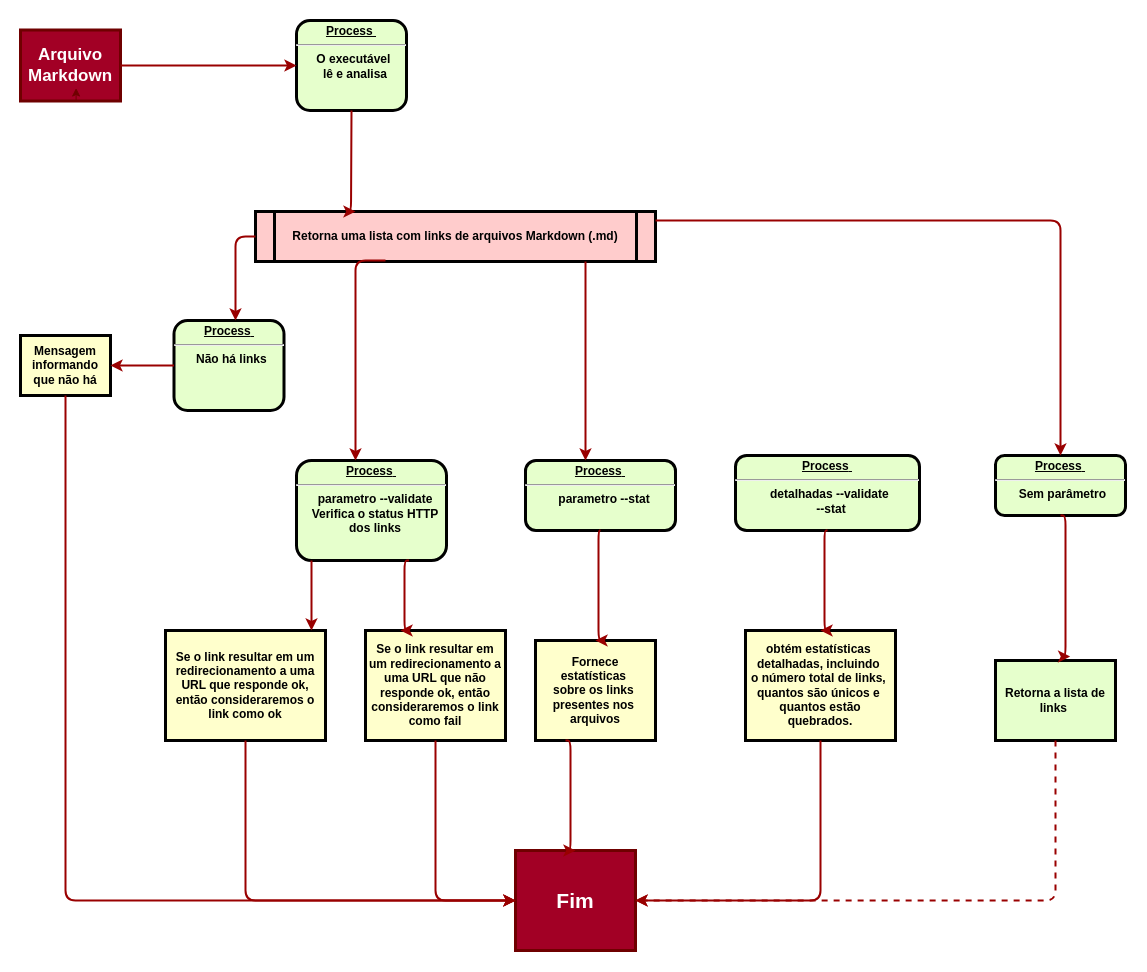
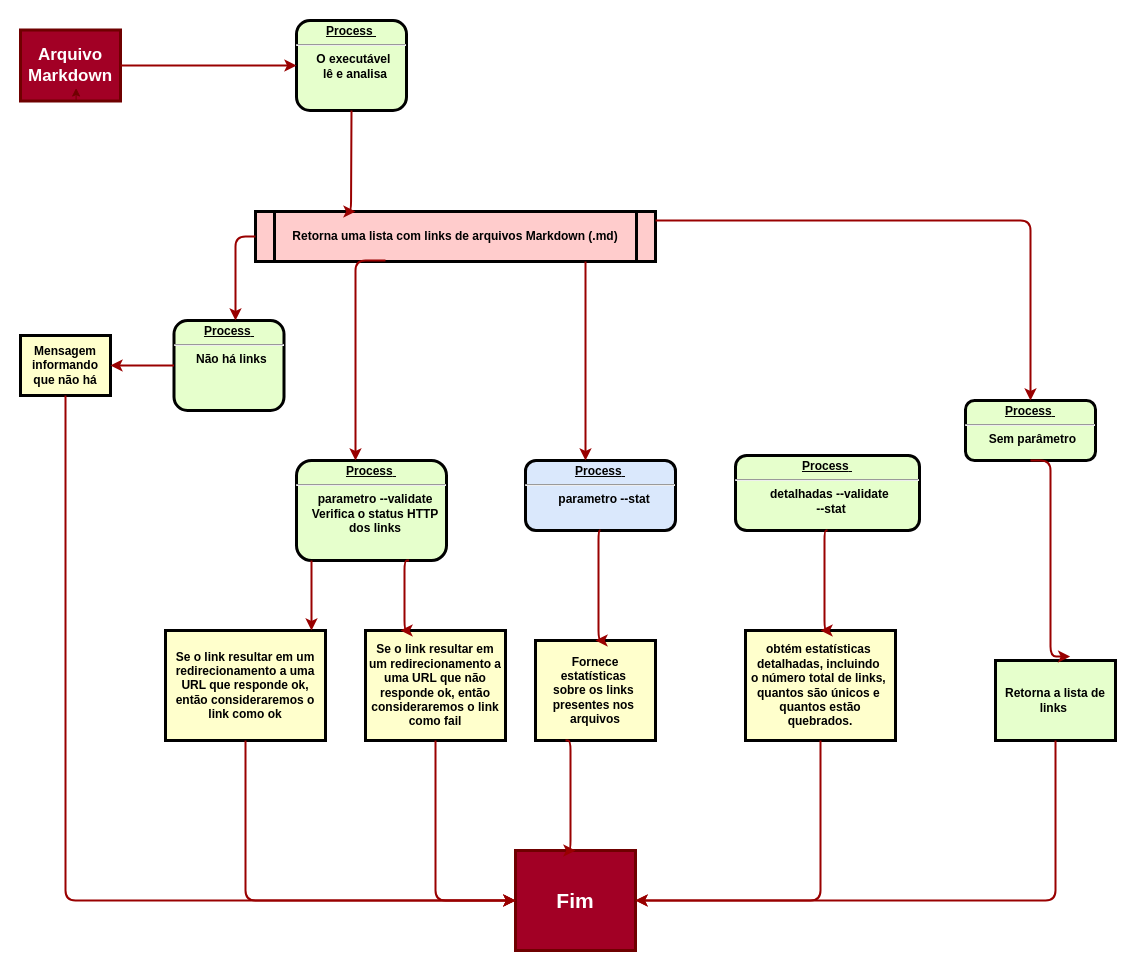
- <mxCell id="5" value="&lt;p style=&quot;margin: 0px; margin-top: 4px; text-align: center; text-decoration: underline;&quot;&gt;&lt;strong&gt;&lt;strong&gt;Process&lt;/strong&gt;&amp;nbsp;&lt;br&gt;&lt;/strong&gt;&lt;/p&gt;&lt;hr&gt;&lt;p style=&quot;margin: 0px; margin-left: 8px;&quot;&gt;Sem parâmetro&amp;nbsp;&lt;br&gt;&lt;/p&gt;" style="verticalAlign=middle;align=center;overflow=fill;fontSize=12;fontFamily=Helvetica;html=1;rounded=1;fontStyle=1;strokeWidth=3;fillColor=#E6FFCC" parent="1" vertex="1"><mxGeometry x="995" y="455" width="130" height="60" as="geometry" /></mxCell>
+ <mxCell id="5" value="&lt;p style=&quot;margin: 0px; margin-top: 4px; text-align: center; text-decoration: underline;&quot;&gt;&lt;strong&gt;&lt;strong&gt;Process&lt;/strong&gt;&amp;nbsp;&lt;br&gt;&lt;/strong&gt;&lt;/p&gt;&lt;hr&gt;&lt;p style=&quot;margin: 0px; margin-left: 8px;&quot;&gt;Sem parâmetro&amp;nbsp;&lt;br&gt;&lt;/p&gt;" style="verticalAlign=middle;align=center;overflow=fill;fontSize=12;fontFamily=Helvetica;html=1;rounded=1;fontStyle=1;strokeWidth=3;fillColor=#E6FFCC" parent="1" vertex="1"><mxGeometry x="965" y="400" width="130" height="60" as="geometry" /></mxCell>
- <mxCell id="6" value="&lt;p style=&quot;margin: 0px; margin-top: 4px; text-align: center; text-decoration: underline;&quot;&gt;&lt;strong&gt;&lt;strong&gt;Process&lt;/strong&gt;&amp;nbsp;&lt;br&gt;&lt;/strong&gt;&lt;/p&gt;&lt;hr&gt;&lt;p style=&quot;margin: 0px; margin-left: 8px;&quot;&gt;parametro --stat&lt;br&gt;&lt;/p&gt;&lt;p style=&quot;margin: 0px; margin-left: 8px;&quot;&gt;&lt;br&gt;&lt;/p&gt;" style="verticalAlign=middle;align=center;overflow=fill;fontSize=12;fontFamily=Helvetica;html=1;rounded=1;fontStyle=1;strokeWidth=3;fillColor=#E6FFCC" parent="1" vertex="1"><mxGeometry x="525" y="460" width="150" height="70" as="geometry" /></mxCell>
+ <mxCell id="6" value="&lt;p style=&quot;margin: 0px; margin-top: 4px; text-align: center; text-decoration: underline;&quot;&gt;&lt;strong&gt;&lt;strong&gt;Process&lt;/strong&gt;&amp;nbsp;&lt;br&gt;&lt;/strong&gt;&lt;/p&gt;&lt;hr&gt;&lt;p style=&quot;margin: 0px; margin-left: 8px;&quot;&gt;parametro --stat&lt;br&gt;&lt;/p&gt;&lt;p style=&quot;margin: 0px; margin-left: 8px;&quot;&gt;&lt;br&gt;&lt;/p&gt;" style="verticalAlign=middle;align=center;overflow=fill;fontSize=12;fontFamily=Helvetica;html=1;rounded=1;fontStyle=1;strokeWidth=3;fillColor=#dae8fc;" parent="1" vertex="1"><mxGeometry x="525" y="460" width="150" height="70" as="geometry" /></mxCell>
- <mxCell id="34" value="" style="edgeStyle=elbowEdgeStyle;elbow=horizontal;strokeColor=#990000;strokeWidth=2;entryX=1;entryY=0.5;entryDx=0;entryDy=0;exitX=0.5;exitY=1;exitDx=0;exitDy=0;dashed=1;" edge="1" parent="1" source="20" target="28"><mxGeometry width="100" height="100" relative="1" as="geometry"><mxPoint x="830" y="750" as="sourcePoint" /><mxPoint x="645" y="910" as="targetPoint" /><Array as="points"><mxPoint x="1055" y="850" /></Array></mxGeometry></mxCell>
+ <mxCell id="34" value="" style="edgeStyle=elbowEdgeStyle;elbow=horizontal;strokeColor=#990000;strokeWidth=2;entryX=1;entryY=0.5;entryDx=0;entryDy=0;exitX=0.5;exitY=1;exitDx=0;exitDy=0;" edge="1" parent="1" source="20" target="28"><mxGeometry width="100" height="100" relative="1" as="geometry"><mxPoint x="830" y="750" as="sourcePoint" /><mxPoint x="645" y="910" as="targetPoint" /><Array as="points"><mxPoint x="1055" y="850" /></Array></mxGeometry></mxCell>
